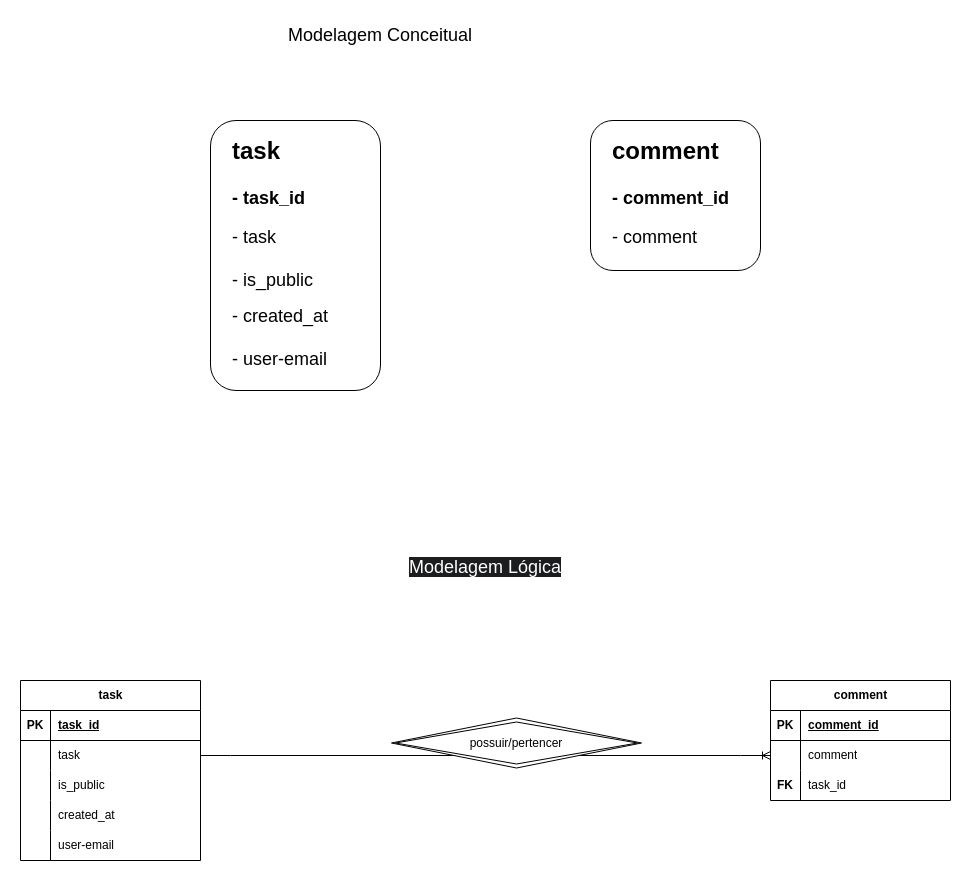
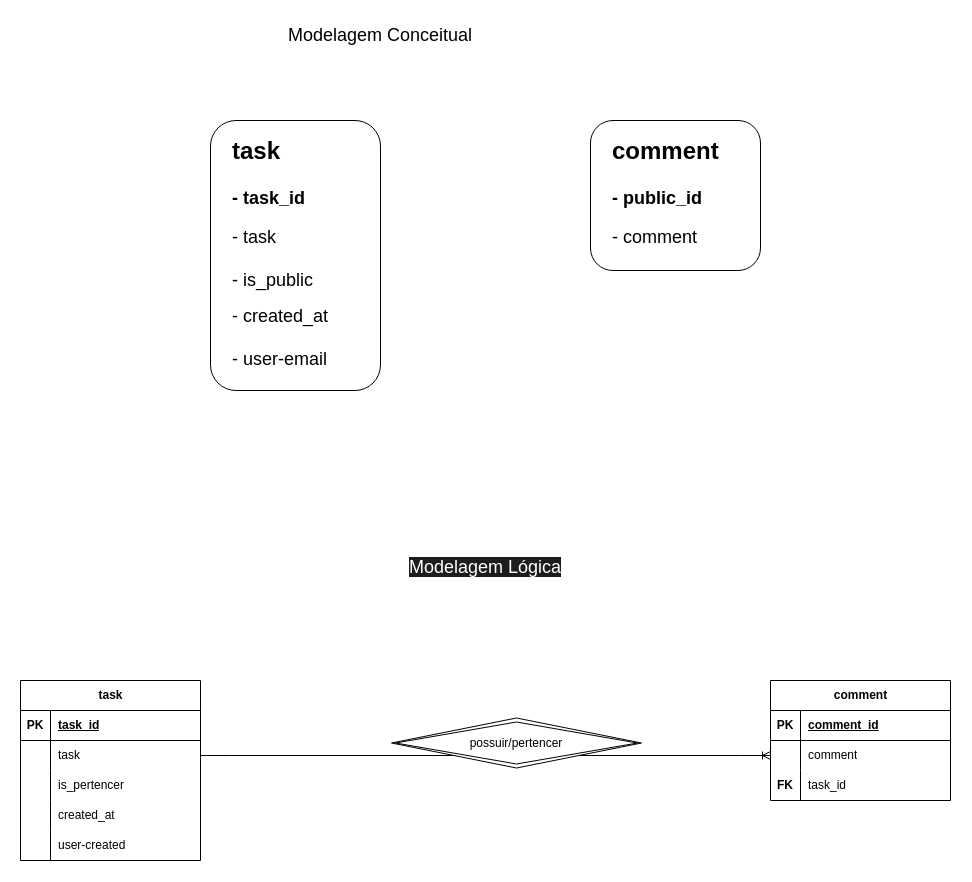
- <mxCell id="6" value="&lt;h1 style=&quot;margin-top: 0px;&quot;&gt;&lt;span style=&quot;background-color: transparent; color: light-dark(rgb(0, 0, 0), rgb(255, 255, 255));&quot;&gt;comment&lt;/span&gt;&lt;/h1&gt;&lt;h1 style=&quot;margin-top: 0px;&quot;&gt;&lt;font style=&quot;font-size: 18px;&quot;&gt;- comment_id&lt;/font&gt;&lt;/h1&gt;&lt;div&gt;&lt;font style=&quot;font-size: 18px;&quot;&gt;- comment&lt;/font&gt;&lt;/div&gt;" style="text;html=1;whiteSpace=wrap;overflow=hidden;rounded=0;" parent="1" vertex="1"><mxGeometry x="610" y="130" width="180" height="210" as="geometry" /></mxCell>
+ <mxCell id="6" value="&lt;h1 style=&quot;margin-top: 0px;&quot;&gt;&lt;span style=&quot;background-color: transparent; color: light-dark(rgb(0, 0, 0), rgb(255, 255, 255));&quot;&gt;comment&lt;/span&gt;&lt;/h1&gt;&lt;h1 style=&quot;margin-top: 0px;&quot;&gt;&lt;font style=&quot;font-size: 18px;&quot;&gt;- public_id&lt;/font&gt;&lt;/h1&gt;&lt;div&gt;&lt;font style=&quot;font-size: 18px;&quot;&gt;- comment&lt;/font&gt;&lt;/div&gt;" style="text;html=1;whiteSpace=wrap;overflow=hidden;rounded=0;" parent="1" vertex="1"><mxGeometry x="610" y="130" width="180" height="210" as="geometry" /></mxCell>
- <mxCell id="17" value="is_public" style="shape=partialRectangle;connectable=0;fillColor=none;top=0;left=0;bottom=0;right=0;align=left;spacingLeft=6;overflow=hidden;whiteSpace=wrap;html=1;" parent="15" vertex="1"><mxGeometry x="30" width="150" height="30" as="geometry"><mxRectangle width="150" height="30" as="alternateBounds" /></mxGeometry></mxCell>
+ <mxCell id="17" value="is_pertencer" style="shape=partialRectangle;connectable=0;fillColor=none;top=0;left=0;bottom=0;right=0;align=left;spacingLeft=6;overflow=hidden;whiteSpace=wrap;html=1;" parent="15" vertex="1"><mxGeometry x="30" width="150" height="30" as="geometry"><mxRectangle width="150" height="30" as="alternateBounds" /></mxGeometry></mxCell>
- <mxCell id="23" value="user-email" style="shape=partialRectangle;connectable=0;fillColor=none;top=0;left=0;bottom=0;right=0;align=left;spacingLeft=6;overflow=hidden;whiteSpace=wrap;html=1;" parent="21" vertex="1"><mxGeometry x="30" width="150" height="30" as="geometry"><mxRectangle width="150" height="30" as="alternateBounds" /></mxGeometry></mxCell>
+ <mxCell id="23" value="user-created" style="shape=partialRectangle;connectable=0;fillColor=none;top=0;left=0;bottom=0;right=0;align=left;spacingLeft=6;overflow=hidden;whiteSpace=wrap;html=1;" parent="21" vertex="1"><mxGeometry x="30" width="150" height="30" as="geometry"><mxRectangle width="150" height="30" as="alternateBounds" /></mxGeometry></mxCell>
